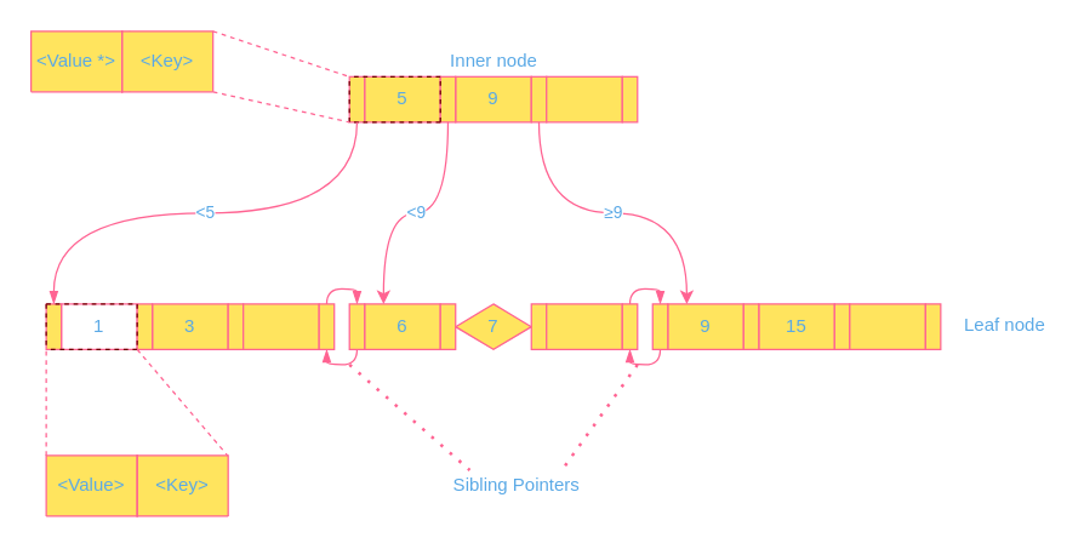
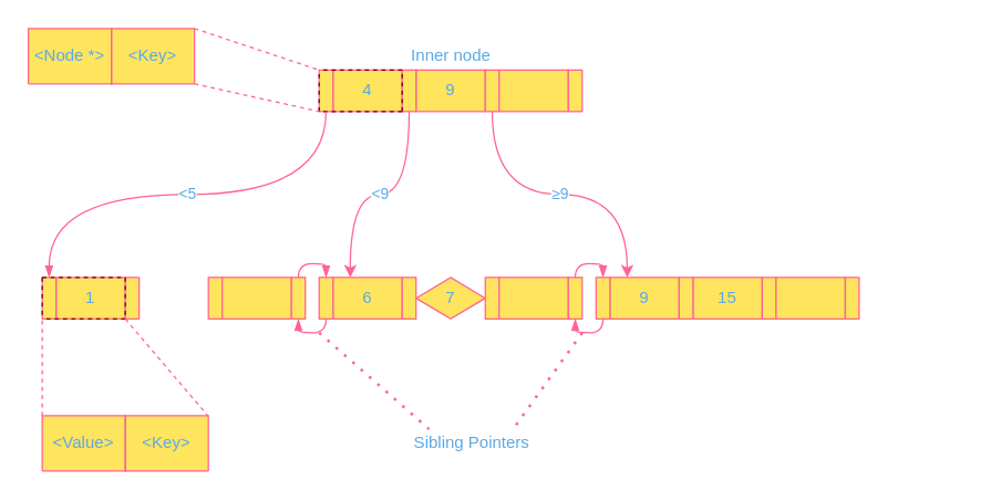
- <mxCell id="58" value="&amp;lt;Value *&amp;gt;" style="shape=partialRectangle;html=1;whiteSpace=wrap;connectable=0;overflow=hidden;fillColor=none;top=0;left=0;bottom=0;right=1;strokeColor=#FF6392;fontColor=#5AA9E6;" parent="57" vertex="1"><mxGeometry width="60" height="40" as="geometry" /></mxCell>
+ <mxCell id="58" value="&amp;lt;Node *&amp;gt;" style="shape=partialRectangle;html=1;whiteSpace=wrap;connectable=0;overflow=hidden;fillColor=none;top=0;left=0;bottom=0;right=1;strokeColor=#FF6392;fontColor=#5AA9E6;" parent="57" vertex="1"><mxGeometry width="60" height="40" as="geometry" /></mxCell>
- <mxCell id="3" value="5" style="rounded=0;whiteSpace=wrap;html=1;fillColor=#FFE45E;strokeColor=#FF6392;fontColor=#5AA9E6;" parent="2" vertex="1"><mxGeometry x="10" width="50" height="30" as="geometry" /></mxCell>
+ <mxCell id="3" value="4" style="rounded=0;whiteSpace=wrap;html=1;fillColor=#FFE45E;strokeColor=#FF6392;fontColor=#5AA9E6;" parent="2" vertex="1"><mxGeometry x="10" width="50" height="30" as="geometry" /></mxCell>
- <mxCell id="66" value="Leaf node" style="text;html=1;align=center;verticalAlign=middle;resizable=0;points=[];autosize=1;strokeColor=none;fontColor=#5AA9E6;" parent="1" vertex="1"><mxGeometry x="630" y="205" width="63" height="18" as="geometry" /></mxCell>
- <mxCell id="15" value="1" style="rounded=0;whiteSpace=wrap;html=1;fillColor=#ffffff;strokeColor=#FF6392;fontColor=#5AA9E6;" parent="14" vertex="1"><mxGeometry x="10" width="50" height="30" as="geometry" /></mxCell>
+ <mxCell id="15" value="1" style="rounded=0;whiteSpace=wrap;html=1;fillColor=#FFE45E;strokeColor=#FF6392;fontColor=#5AA9E6;" parent="14" vertex="1"><mxGeometry x="10" width="50" height="30" as="geometry" /></mxCell>
- <mxCell id="16" value="3" style="rounded=0;whiteSpace=wrap;html=1;fillColor=#FFE45E;strokeColor=#FF6392;fontColor=#5AA9E6;" parent="14" vertex="1"><mxGeometry x="70" width="50" height="30" as="geometry" /></mxCell>
